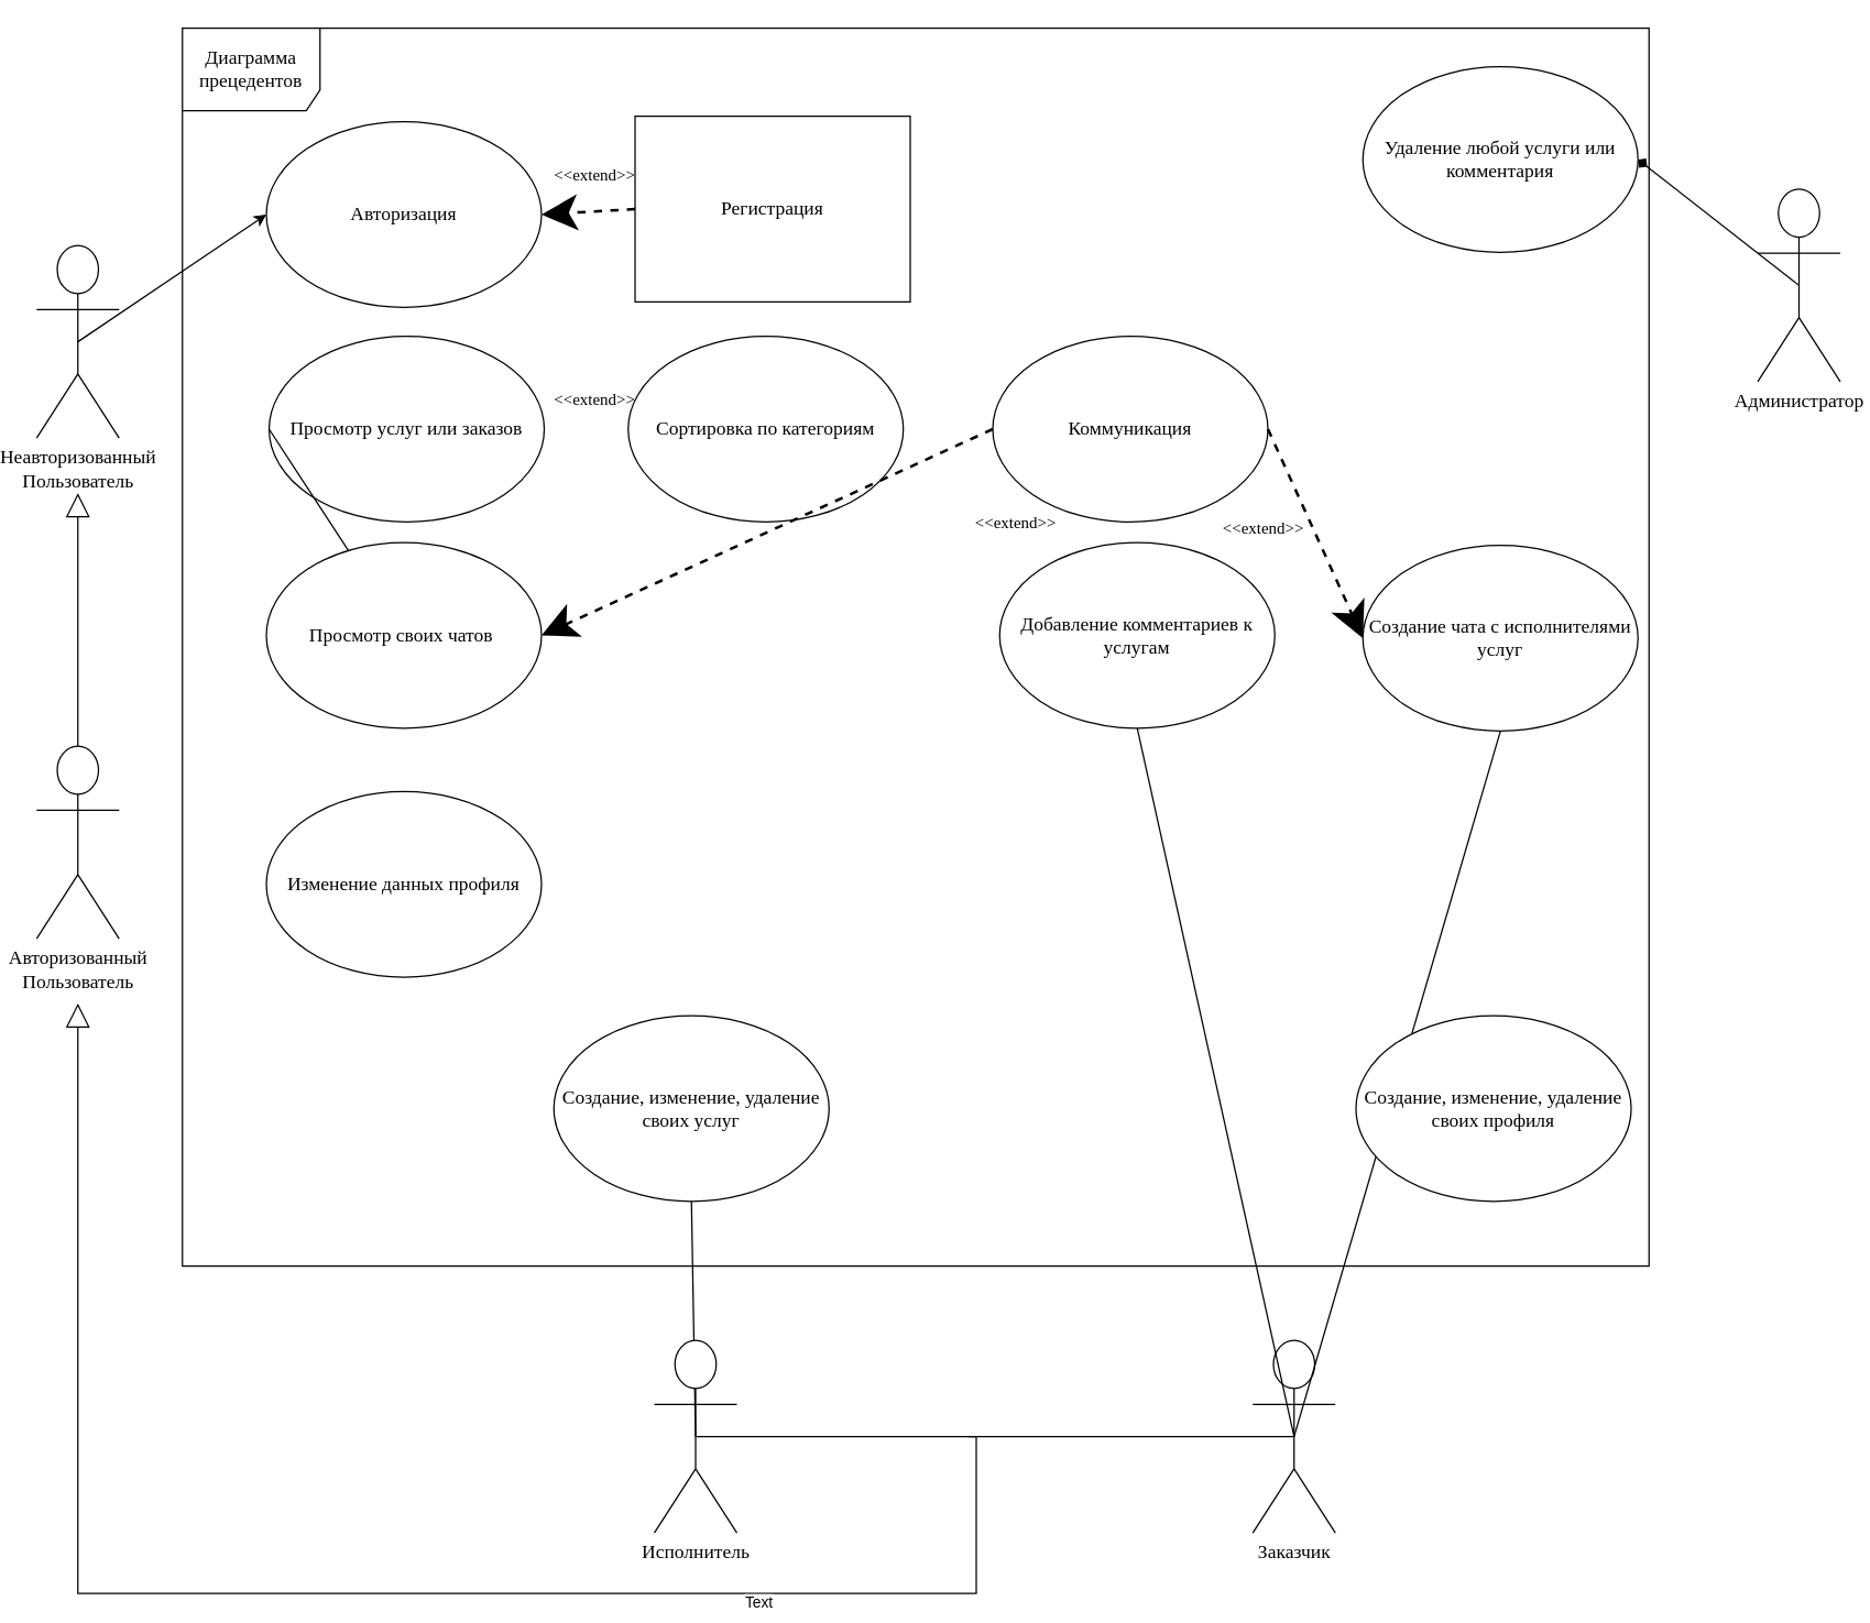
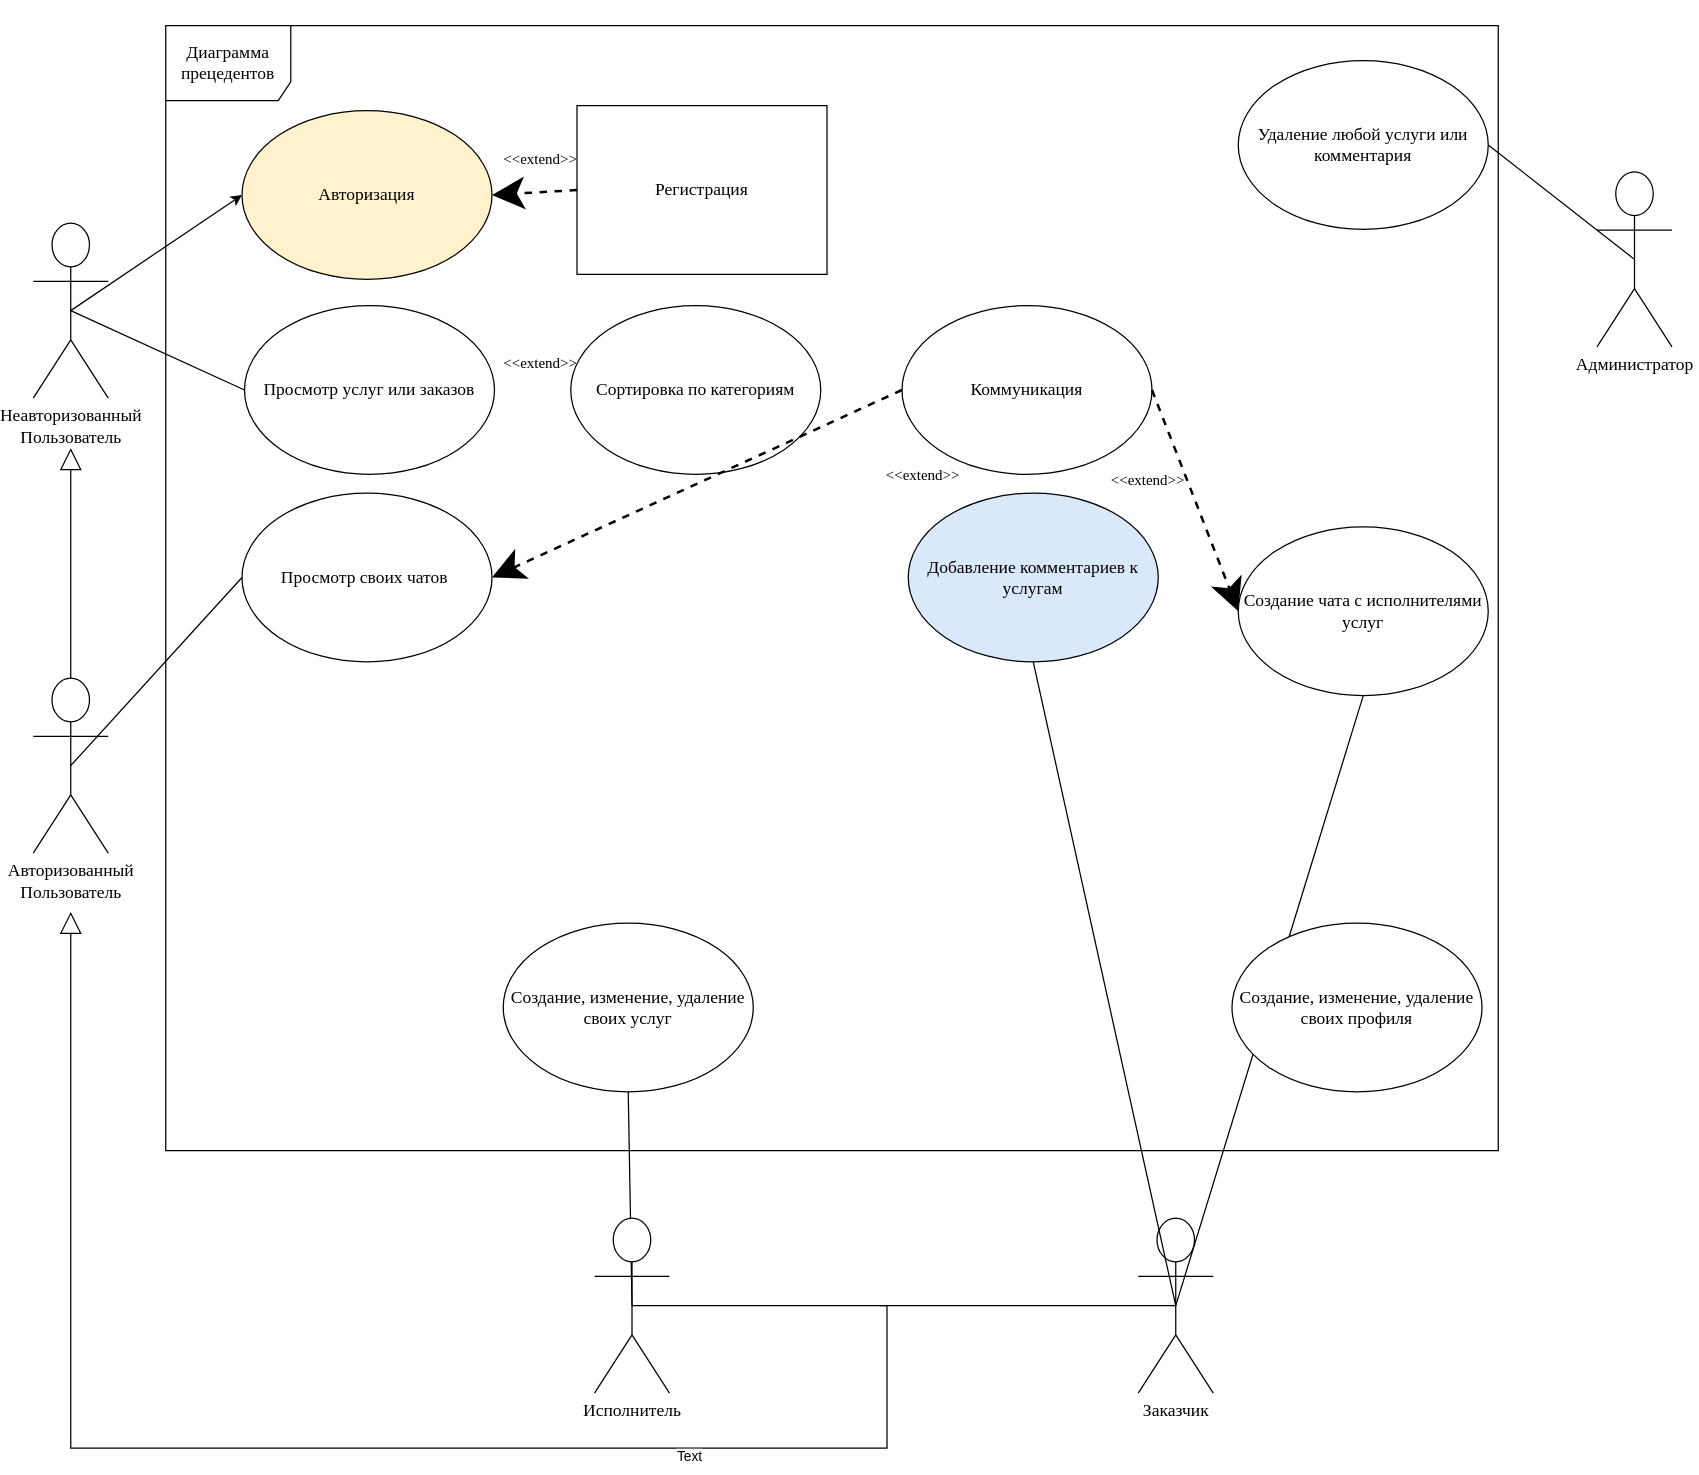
- <mxCell id="14" value="" style="endArrow=diamond;html=1;exitX=0.5;exitY=0.5;exitDx=0;exitDy=0;exitPerimeter=0;entryX=1;entryY=0.5;entryDx=0;entryDy=0;fontFamily=GOST type A Regular;fontSource=https%3A%2F%2Fwebfonts.pro%2Flight-fonts%2F123-gost_type_a.html;" parent="1" source="10" target="13" edge="1"><mxGeometry width="50" height="50" relative="1" as="geometry"><mxPoint x="1112" y="258" as="sourcePoint" /><mxPoint x="705" y="210.5" as="targetPoint" /></mxGeometry></mxCell>
+ <mxCell id="14" value="" style="endArrow=none;html=1;exitX=0.5;exitY=0.5;exitDx=0;exitDy=0;exitPerimeter=0;entryX=1;entryY=0.5;entryDx=0;entryDy=0;fontFamily=GOST type A Regular;fontSource=https%3A%2F%2Fwebfonts.pro%2Flight-fonts%2F123-gost_type_a.html;" parent="1" source="10" target="13" edge="1"><mxGeometry width="50" height="50" relative="1" as="geometry"><mxPoint x="1112" y="258" as="sourcePoint" /><mxPoint x="705" y="210.5" as="targetPoint" /></mxGeometry></mxCell>
- <mxCell id="11" value="&lt;font style=&quot;font-size: 14px&quot;&gt;Авторизация&lt;/font&gt;" style="ellipse;whiteSpace=wrap;html=1;fontFamily=GOST type A Regular;fontSource=https%3A%2F%2Fwebfonts.pro%2Flight-fonts%2F123-gost_type_a.html;" parent="1" vertex="1"><mxGeometry x="187" y="88" width="200" height="135" as="geometry" /></mxCell>
+ <mxCell id="11" value="&lt;font style=&quot;font-size: 14px&quot;&gt;Авторизация&lt;/font&gt;" style="ellipse;whiteSpace=wrap;html=1;fontFamily=GOST type A Regular;fontSource=https%3A%2F%2Fwebfonts.pro%2Flight-fonts%2F123-gost_type_a.html;fillColor=#fff2cc;" parent="1" vertex="1"><mxGeometry x="187" y="88" width="200" height="135" as="geometry" /></mxCell>
- <mxCell id="22" value="" style="endArrow=none;html=1;exitX=0;exitY=0.5;exitDx=0;exitDy=0;fontFamily=GOST type A Regular;fontSource=https%3A%2F%2Fwebfonts.pro%2Flight-fonts%2F123-gost_type_a.html;" parent="1" source="8" target="25" edge="1"><mxGeometry width="50" height="50" relative="1" as="geometry"><mxPoint x="57" y="176" as="sourcePoint" /><mxPoint x="259" y="181.5" as="targetPoint" /></mxGeometry></mxCell>
+ <mxCell id="22" value="" style="endArrow=none;html=1;exitX=0;exitY=0.5;exitDx=0;exitDy=0;entryX=0.5;entryY=0.5;entryDx=0;entryDy=0;fontFamily=GOST type A Regular;fontSource=https%3A%2F%2Fwebfonts.pro%2Flight-fonts%2F123-gost_type_a.html;entryPerimeter=0;" parent="1" source="8" target="21" edge="1"><mxGeometry width="50" height="50" relative="1" as="geometry"><mxPoint x="57" y="176" as="sourcePoint" /><mxPoint x="259" y="181.5" as="targetPoint" /></mxGeometry></mxCell>
- <mxCell id="23" value="&lt;span style=&quot;font-size: 14px;&quot;&gt;Добавление комментариев к услугам&lt;/span&gt;" style="ellipse;whiteSpace=wrap;html=1;fontFamily=GOST type A Regular;fontSource=https%3A%2F%2Fwebfonts.pro%2Flight-fonts%2F123-gost_type_a.html;" parent="1" vertex="1"><mxGeometry x="720" y="394" width="200" height="135" as="geometry" /></mxCell>
+ <mxCell id="23" value="&lt;span style=&quot;font-size: 14px;&quot;&gt;Добавление комментариев к услугам&lt;/span&gt;" style="ellipse;whiteSpace=wrap;html=1;fontFamily=GOST type A Regular;fontSource=https%3A%2F%2Fwebfonts.pro%2Flight-fonts%2F123-gost_type_a.html;fillColor=#dae8fc;" parent="1" vertex="1"><mxGeometry x="720" y="394" width="200" height="135" as="geometry" /></mxCell>
- <mxCell id="26" value="&lt;span style=&quot;font-size: 14px;&quot;&gt;Создание чата с исполнителями услуг&lt;/span&gt;" style="ellipse;whiteSpace=wrap;html=1;fontFamily=GOST type A Regular;fontSource=https%3A%2F%2Fwebfonts.pro%2Flight-fonts%2F123-gost_type_a.html;" parent="1" vertex="1"><mxGeometry x="984" y="396" width="200" height="135" as="geometry" /></mxCell>
+ <mxCell id="26" value="&lt;span style=&quot;font-size: 14px;&quot;&gt;Создание чата с исполнителями услуг&lt;/span&gt;" style="ellipse;whiteSpace=wrap;html=1;fontFamily=GOST type A Regular;fontSource=https%3A%2F%2Fwebfonts.pro%2Flight-fonts%2F123-gost_type_a.html;" parent="1" vertex="1"><mxGeometry x="984" y="421" width="200" height="135" as="geometry" /></mxCell>
+ <mxCell id="28" value="" style="endArrow=none;html=1;exitX=0;exitY=0.5;exitDx=0;exitDy=0;fontFamily=GOST type A Regular;fontSource=https%3A%2F%2Fwebfonts.pro%2Flight-fonts%2F123-gost_type_a.html;entryX=0.5;entryY=0.5;entryDx=0;entryDy=0;entryPerimeter=0;" parent="1" source="25" edge="1" target="4"><mxGeometry width="50" height="50" relative="1" as="geometry"><mxPoint x="204" y="317.5" as="sourcePoint" /><mxPoint x="682" y="627" as="targetPoint" /></mxGeometry></mxCell>
- <mxCell id="38" value="&lt;span style=&quot;font-size: 14px;&quot;&gt;Изменение данных профиля&lt;/span&gt;" style="ellipse;whiteSpace=wrap;html=1;fontFamily=GOST type A Regular;fontSource=https%3A%2F%2Fwebfonts.pro%2Flight-fonts%2F123-gost_type_a.html;" vertex="1" parent="1"><mxGeometry x="187" y="575" width="200" height="135" as="geometry" /></mxCell>
